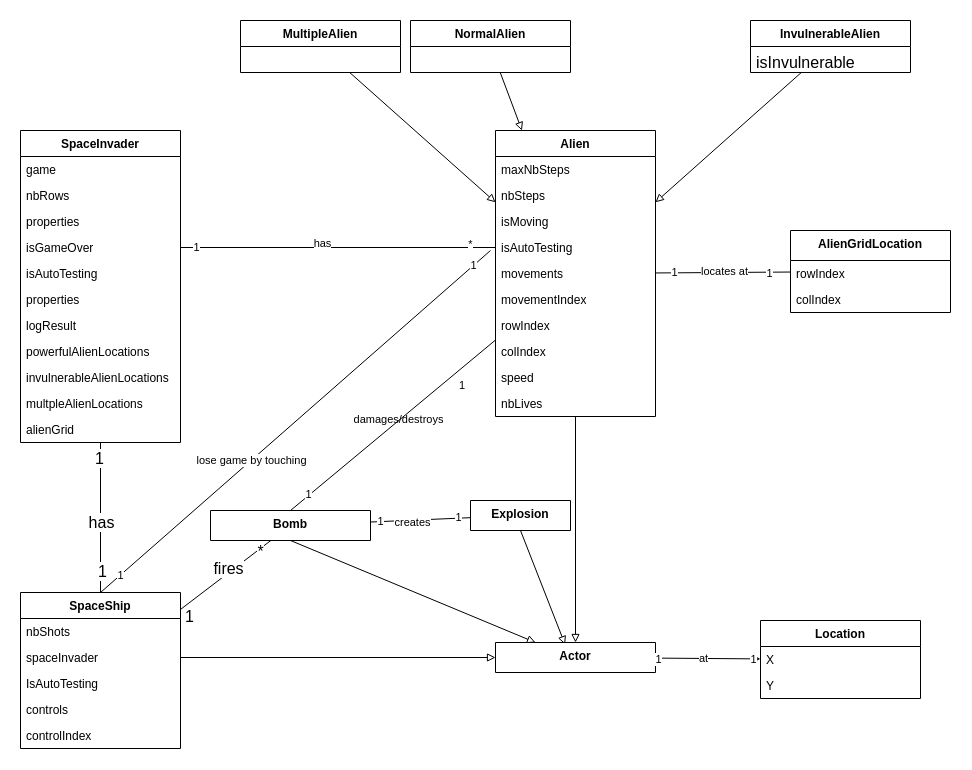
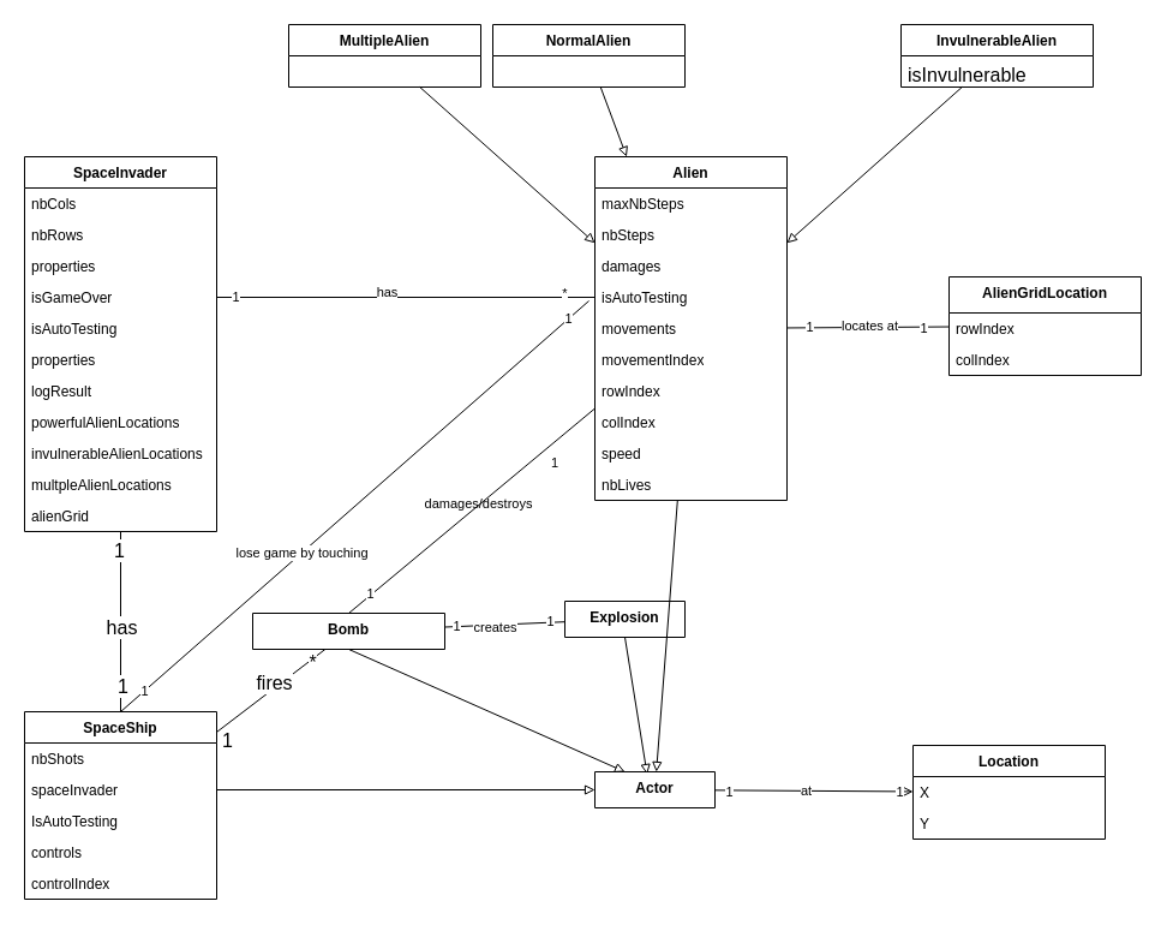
- <mxCell id="7" value="&lt;div&gt;game&lt;/div&gt;" style="text;strokeColor=none;fillColor=none;align=left;verticalAlign=top;spacingLeft=4;spacingRight=4;overflow=hidden;rotatable=0;points=[[0,0.5],[1,0.5]];portConstraint=eastwest;whiteSpace=wrap;html=1;" vertex="1" parent="6"><mxGeometry y="26" width="160" height="26" as="geometry" /></mxCell>
+ <mxCell id="7" value="&lt;div&gt;nbCols&lt;/div&gt;" style="text;strokeColor=none;fillColor=none;align=left;verticalAlign=top;spacingLeft=4;spacingRight=4;overflow=hidden;rotatable=0;points=[[0,0.5],[1,0.5]];portConstraint=eastwest;whiteSpace=wrap;html=1;" vertex="1" parent="6"><mxGeometry y="26" width="160" height="26" as="geometry" /></mxCell>
- <mxCell id="21" value="isMoving" style="text;strokeColor=none;fillColor=none;align=left;verticalAlign=top;spacingLeft=4;spacingRight=4;overflow=hidden;rotatable=0;points=[[0,0.5],[1,0.5]];portConstraint=eastwest;whiteSpace=wrap;html=1;" vertex="1" parent="18"><mxGeometry y="78" width="160" height="26" as="geometry" /></mxCell>
+ <mxCell id="21" value="damages" style="text;strokeColor=none;fillColor=none;align=left;verticalAlign=top;spacingLeft=4;spacingRight=4;overflow=hidden;rotatable=0;points=[[0,0.5],[1,0.5]];portConstraint=eastwest;whiteSpace=wrap;html=1;" vertex="1" parent="18"><mxGeometry y="78" width="160" height="26" as="geometry" /></mxCell>
- <mxCell id="48" value="&lt;div&gt;Actor&lt;/div&gt;" style="swimlane;fontStyle=1;align=center;verticalAlign=top;childLayout=stackLayout;horizontal=1;startSize=60;horizontalStack=0;resizeParent=1;resizeParentMax=0;resizeLast=0;collapsible=1;marginBottom=0;whiteSpace=wrap;html=1;" vertex="1" parent="1"><mxGeometry x="495" y="642" width="160" height="30" as="geometry" /></mxCell>
+ <mxCell id="48" value="&lt;div&gt;Actor&lt;/div&gt;" style="swimlane;fontStyle=1;align=center;verticalAlign=top;childLayout=stackLayout;horizontal=1;startSize=60;horizontalStack=0;resizeParent=1;resizeParentMax=0;resizeLast=0;collapsible=1;marginBottom=0;whiteSpace=wrap;html=1;" vertex="1" parent="1"><mxGeometry x="495" y="642" width="100" height="30" as="geometry" /></mxCell>
